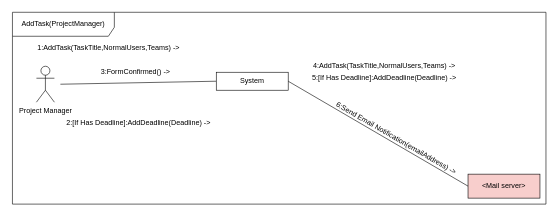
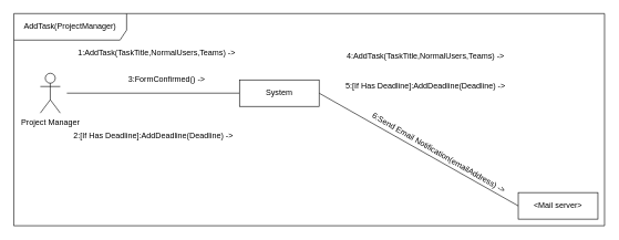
- <mxCell id="5" value="1:AddTask(TaskTitle,NormalUsers,Teams) -&amp;gt;" style="text;html=1;align=center;verticalAlign=middle;resizable=0;points=[];autosize=1;strokeColor=none;" parent="1" vertex="1"><mxGeometry x="55" y="70" width="250" height="20" as="geometry" /></mxCell>
+ <mxCell id="5" value="1:AddTask(TaskTitle,NormalUsers,Teams) -&amp;gt;" style="text;html=1;align=center;verticalAlign=middle;resizable=0;points=[];autosize=1;strokeColor=none;" parent="1" vertex="1"><mxGeometry x="110" y="70" width="250" height="20" as="geometry" /></mxCell>
- <mxCell id="8" value="4:AddTask(TaskTitle,NormalUsers,Teams) -&amp;gt;" style="text;html=1;align=center;verticalAlign=middle;resizable=0;points=[];autosize=1;strokeColor=none;" parent="1" vertex="1"><mxGeometry x="515" y="100" width="250" height="20" as="geometry" /></mxCell>
+ <mxCell id="8" value="4:AddTask(TaskTitle,NormalUsers,Teams) -&amp;gt;" style="text;html=1;align=center;verticalAlign=middle;resizable=0;points=[];autosize=1;strokeColor=none;" parent="1" vertex="1"><mxGeometry x="515" y="75" width="250" height="20" as="geometry" /></mxCell>
- <mxCell id="7" value="3:FormConfirmed() -&amp;gt;" style="text;html=1;align=center;verticalAlign=middle;resizable=0;points=[];autosize=1;strokeColor=none;" parent="1" vertex="1"><mxGeometry x="160" y="110" width="130" height="20" as="geometry" /></mxCell>
+ <mxCell id="7" value="3:FormConfirmed() -&amp;gt;" style="text;html=1;align=center;verticalAlign=middle;resizable=0;points=[];autosize=1;strokeColor=none;" parent="1" vertex="1"><mxGeometry x="185" y="110" width="130" height="20" as="geometry" /></mxCell>
- <mxCell id="12" value="&lt;span&gt;System&lt;/span&gt;" style="rounded=0;whiteSpace=wrap;html=1;" vertex="1" parent="1"><mxGeometry x="360" y="120" width="120" height="30" as="geometry" /></mxCell>
+ <mxCell id="12" value="&lt;span&gt;System&lt;/span&gt;" style="rounded=0;whiteSpace=wrap;html=1;" vertex="1" parent="1"><mxGeometry x="360" y="120" width="120" height="40" as="geometry" /></mxCell>
- <mxCell id="13" value="&lt;span&gt;&amp;lt;Mail server&amp;gt;&lt;/span&gt;" style="rounded=0;whiteSpace=wrap;html=1;fillColor=#f8cecc;" vertex="1" parent="1"><mxGeometry x="780" y="290" width="120" height="40" as="geometry" /></mxCell>
+ <mxCell id="13" value="&lt;span&gt;&amp;lt;Mail server&amp;gt;&lt;/span&gt;" style="rounded=0;whiteSpace=wrap;html=1;" vertex="1" parent="1"><mxGeometry x="780" y="290" width="120" height="40" as="geometry" /></mxCell>
